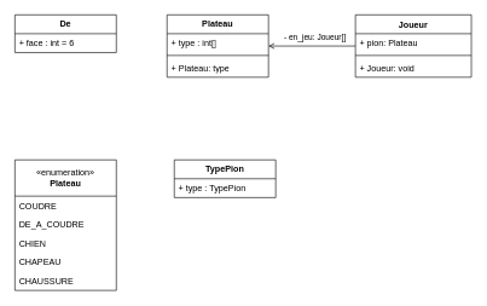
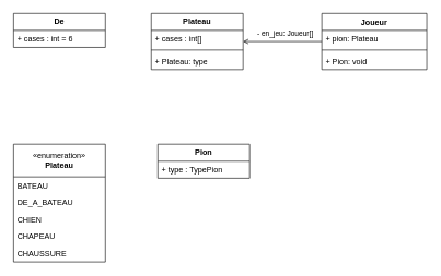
- <mxCell id="15" value="+ face : int = 6" style="text;strokeColor=none;fillColor=none;align=left;verticalAlign=top;spacingLeft=4;spacingRight=4;overflow=hidden;rotatable=0;points=[[0,0.5],[1,0.5]];portConstraint=eastwest;whiteSpace=wrap;html=1;" vertex="1" parent="14"><mxGeometry y="26" width="140" height="26" as="geometry" /></mxCell>
+ <mxCell id="15" value="+ cases : int = 6" style="text;strokeColor=none;fillColor=none;align=left;verticalAlign=top;spacingLeft=4;spacingRight=4;overflow=hidden;rotatable=0;points=[[0,0.5],[1,0.5]];portConstraint=eastwest;whiteSpace=wrap;html=1;" vertex="1" parent="14"><mxGeometry y="26" width="140" height="26" as="geometry" /></mxCell>
- <mxCell id="3" value="+ type : int[]" style="text;strokeColor=none;fillColor=none;align=left;verticalAlign=top;spacingLeft=4;spacingRight=4;overflow=hidden;rotatable=0;points=[[0,0.5],[1,0.5]];portConstraint=eastwest;whiteSpace=wrap;html=1;" vertex="1" parent="2"><mxGeometry y="26" width="140" height="26" as="geometry" /></mxCell>
+ <mxCell id="3" value="+ cases : int[]" style="text;strokeColor=none;fillColor=none;align=left;verticalAlign=top;spacingLeft=4;spacingRight=4;overflow=hidden;rotatable=0;points=[[0,0.5],[1,0.5]];portConstraint=eastwest;whiteSpace=wrap;html=1;" vertex="1" parent="2"><mxGeometry y="26" width="140" height="26" as="geometry" /></mxCell>
- <mxCell id="21" value="+ Joueur: void" style="text;strokeColor=none;fillColor=none;align=left;verticalAlign=top;spacingLeft=4;spacingRight=4;overflow=hidden;rotatable=0;points=[[0,0.5],[1,0.5]];portConstraint=eastwest;whiteSpace=wrap;html=1;" vertex="1" parent="18"><mxGeometry y="60" width="160" height="26" as="geometry" /></mxCell>
+ <mxCell id="21" value="+ Pion: void" style="text;strokeColor=none;fillColor=none;align=left;verticalAlign=top;spacingLeft=4;spacingRight=4;overflow=hidden;rotatable=0;points=[[0,0.5],[1,0.5]];portConstraint=eastwest;whiteSpace=wrap;html=1;" vertex="1" parent="18"><mxGeometry y="60" width="160" height="26" as="geometry" /></mxCell>
- <mxCell id="6" value="&lt;b&gt;TypePion&lt;/b&gt;" style="swimlane;fontStyle=0;childLayout=stackLayout;horizontal=1;startSize=26;fillColor=none;horizontalStack=0;resizeParent=1;resizeParentMax=0;resizeLast=0;collapsible=1;marginBottom=0;whiteSpace=wrap;html=1;" vertex="1" parent="1"><mxGeometry x="240" y="220" width="140" height="52" as="geometry" /></mxCell>
+ <mxCell id="6" value="&lt;b&gt;Pion&lt;/b&gt;" style="swimlane;fontStyle=0;childLayout=stackLayout;horizontal=1;startSize=26;fillColor=none;horizontalStack=0;resizeParent=1;resizeParentMax=0;resizeLast=0;collapsible=1;marginBottom=0;whiteSpace=wrap;html=1;" vertex="1" parent="1"><mxGeometry x="240" y="220" width="140" height="52" as="geometry" /></mxCell>
- <mxCell id="9" value="COUDRE" style="text;strokeColor=none;fillColor=none;align=left;verticalAlign=top;spacingLeft=4;spacingRight=4;overflow=hidden;rotatable=0;points=[[0,0.5],[1,0.5]];portConstraint=eastwest;whiteSpace=wrap;html=1;" vertex="1" parent="8"><mxGeometry y="50" width="140" height="26" as="geometry" /></mxCell>
+ <mxCell id="9" value="BATEAU" style="text;strokeColor=none;fillColor=none;align=left;verticalAlign=top;spacingLeft=4;spacingRight=4;overflow=hidden;rotatable=0;points=[[0,0.5],[1,0.5]];portConstraint=eastwest;whiteSpace=wrap;html=1;" vertex="1" parent="8"><mxGeometry y="50" width="140" height="26" as="geometry" /></mxCell>
- <mxCell id="10" value="DE_A_COUDRE" style="text;strokeColor=none;fillColor=none;align=left;verticalAlign=top;spacingLeft=4;spacingRight=4;overflow=hidden;rotatable=0;points=[[0,0.5],[1,0.5]];portConstraint=eastwest;whiteSpace=wrap;html=1;" vertex="1" parent="8"><mxGeometry y="76" width="140" height="26" as="geometry" /></mxCell>
+ <mxCell id="10" value="DE_A_BATEAU" style="text;strokeColor=none;fillColor=none;align=left;verticalAlign=top;spacingLeft=4;spacingRight=4;overflow=hidden;rotatable=0;points=[[0,0.5],[1,0.5]];portConstraint=eastwest;whiteSpace=wrap;html=1;" vertex="1" parent="8"><mxGeometry y="76" width="140" height="26" as="geometry" /></mxCell>
